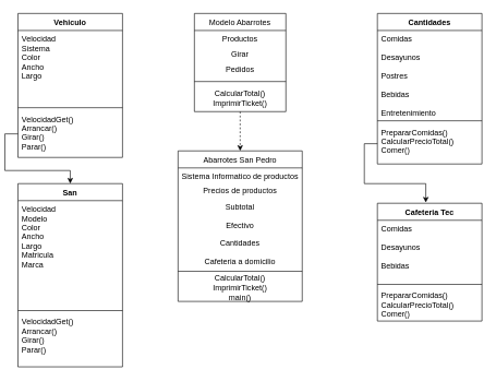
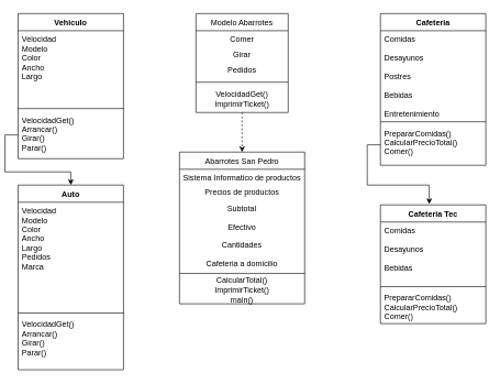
- <mxCell id="18" value="Cantidades" style="swimlane;fontStyle=1;align=center;verticalAlign=top;childLayout=stackLayout;horizontal=1;startSize=26;horizontalStack=0;resizeParent=1;resizeParentMax=0;resizeLast=0;collapsible=1;marginBottom=0;" vertex="1" parent="1"><mxGeometry x="570" y="20" width="160" height="230" as="geometry" /></mxCell>
+ <mxCell id="18" value="Cafeteria" style="swimlane;fontStyle=1;align=center;verticalAlign=top;childLayout=stackLayout;horizontal=1;startSize=26;horizontalStack=0;resizeParent=1;resizeParentMax=0;resizeLast=0;collapsible=1;marginBottom=0;" vertex="1" parent="1"><mxGeometry x="570" y="20" width="160" height="230" as="geometry" /></mxCell>
- <mxCell id="15" value="Velocidad&#10;Sistema&#10;Color&#10;Ancho&#10;Largo&#10;" style="text;strokeColor=none;fillColor=none;align=left;verticalAlign=top;spacingLeft=4;spacingRight=4;overflow=hidden;rotatable=0;points=[[0,0.5],[1,0.5]];portConstraint=eastwest;" vertex="1" parent="14"><mxGeometry y="26" width="160" height="114" as="geometry" /></mxCell>
+ <mxCell id="15" value="Velocidad&#10;Modelo&#10;Color&#10;Ancho&#10;Largo&#10;" style="text;strokeColor=none;fillColor=none;align=left;verticalAlign=top;spacingLeft=4;spacingRight=4;overflow=hidden;rotatable=0;points=[[0,0.5],[1,0.5]];portConstraint=eastwest;" vertex="1" parent="14"><mxGeometry y="26" width="160" height="114" as="geometry" /></mxCell>
- <mxCell id="3" value="Productos" style="text;strokeColor=none;fillColor=none;align=center;verticalAlign=top;spacingLeft=4;spacingRight=4;overflow=hidden;rotatable=0;points=[[0,0.5],[1,0.5]];portConstraint=eastwest;" parent="2" vertex="1"><mxGeometry y="26" width="140" height="26" as="geometry" /></mxCell>
+ <mxCell id="3" value="Comer" style="text;strokeColor=none;fillColor=none;align=center;verticalAlign=top;spacingLeft=4;spacingRight=4;overflow=hidden;rotatable=0;points=[[0,0.5],[1,0.5]];portConstraint=eastwest;" parent="2" vertex="1"><mxGeometry y="26" width="140" height="26" as="geometry" /></mxCell>
- <mxCell id="7" value="CalcularTotal()&lt;br&gt;ImprimirTicket()" style="text;html=1;strokeColor=none;fillColor=none;align=center;verticalAlign=middle;whiteSpace=wrap;rounded=0;" parent="2" vertex="1"><mxGeometry y="108" width="140" height="42" as="geometry" /></mxCell>
+ <mxCell id="7" value="VelocidadGet()&lt;br&gt;ImprimirTicket()" style="text;html=1;strokeColor=none;fillColor=none;align=center;verticalAlign=middle;whiteSpace=wrap;rounded=0;" parent="2" vertex="1"><mxGeometry y="108" width="140" height="42" as="geometry" /></mxCell>
- <mxCell id="26" value="San" style="swimlane;fontStyle=1;align=center;verticalAlign=top;childLayout=stackLayout;horizontal=1;startSize=26;horizontalStack=0;resizeParent=1;resizeParentMax=0;resizeLast=0;collapsible=1;marginBottom=0;" vertex="1" parent="1"><mxGeometry x="20" y="280" width="160" height="280" as="geometry" /></mxCell>
+ <mxCell id="26" value="Auto" style="swimlane;fontStyle=1;align=center;verticalAlign=top;childLayout=stackLayout;horizontal=1;startSize=26;horizontalStack=0;resizeParent=1;resizeParentMax=0;resizeLast=0;collapsible=1;marginBottom=0;" vertex="1" parent="1"><mxGeometry x="20" y="280" width="160" height="280" as="geometry" /></mxCell>
- <mxCell id="27" value="Velocidad&#10;Modelo&#10;Color&#10;Ancho&#10;Largo&#10;Matricula&#10;Marca" style="text;strokeColor=none;fillColor=none;align=left;verticalAlign=top;spacingLeft=4;spacingRight=4;overflow=hidden;rotatable=0;points=[[0,0.5],[1,0.5]];portConstraint=eastwest;" vertex="1" parent="26"><mxGeometry y="26" width="160" height="164" as="geometry" /></mxCell>
+ <mxCell id="27" value="Velocidad&#10;Modelo&#10;Color&#10;Ancho&#10;Largo&#10;Pedidos&#10;Marca" style="text;strokeColor=none;fillColor=none;align=left;verticalAlign=top;spacingLeft=4;spacingRight=4;overflow=hidden;rotatable=0;points=[[0,0.5],[1,0.5]];portConstraint=eastwest;" vertex="1" parent="26"><mxGeometry y="26" width="160" height="164" as="geometry" /></mxCell>
